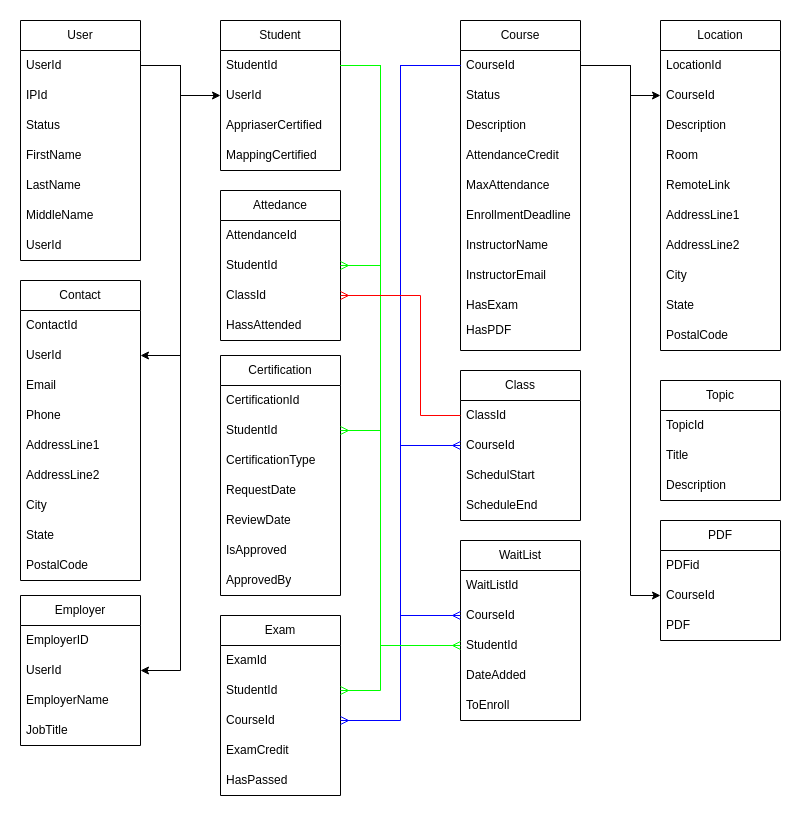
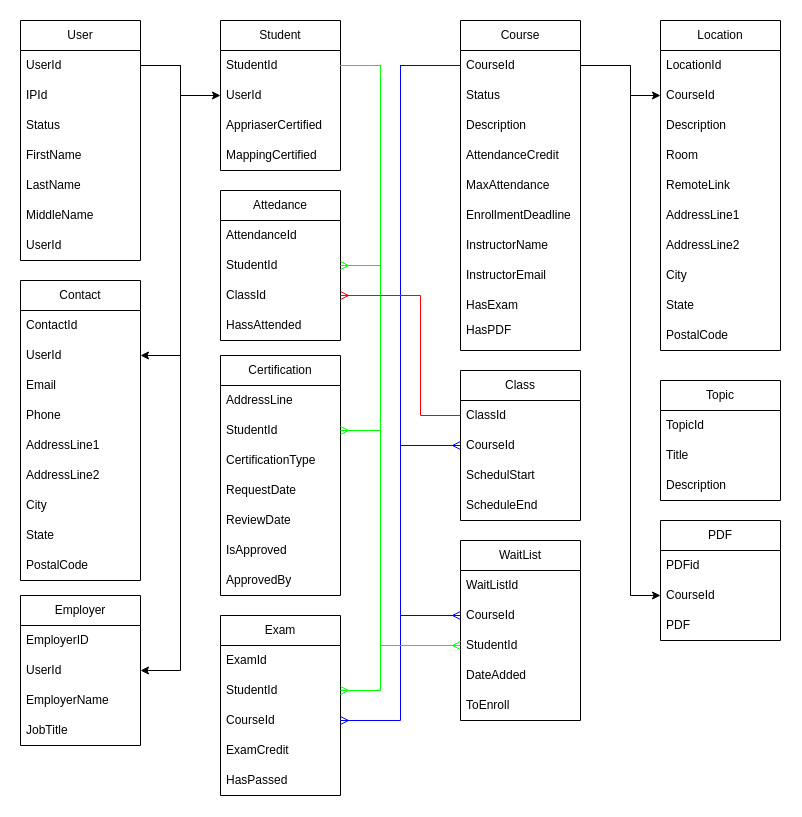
- <mxCell id="33" value="CertificationId" style="text;strokeColor=none;fillColor=none;align=left;verticalAlign=middle;spacingLeft=4;spacingRight=4;overflow=hidden;points=[[0,0.5],[1,0.5]];portConstraint=eastwest;rotatable=0;whiteSpace=wrap;html=1;" parent="32" vertex="1"><mxGeometry y="30" width="120" height="30" as="geometry" /></mxCell>
+ <mxCell id="33" value="AddressLine" style="text;strokeColor=none;fillColor=none;align=left;verticalAlign=middle;spacingLeft=4;spacingRight=4;overflow=hidden;points=[[0,0.5],[1,0.5]];portConstraint=eastwest;rotatable=0;whiteSpace=wrap;html=1;" parent="32" vertex="1"><mxGeometry y="30" width="120" height="30" as="geometry" /></mxCell>
